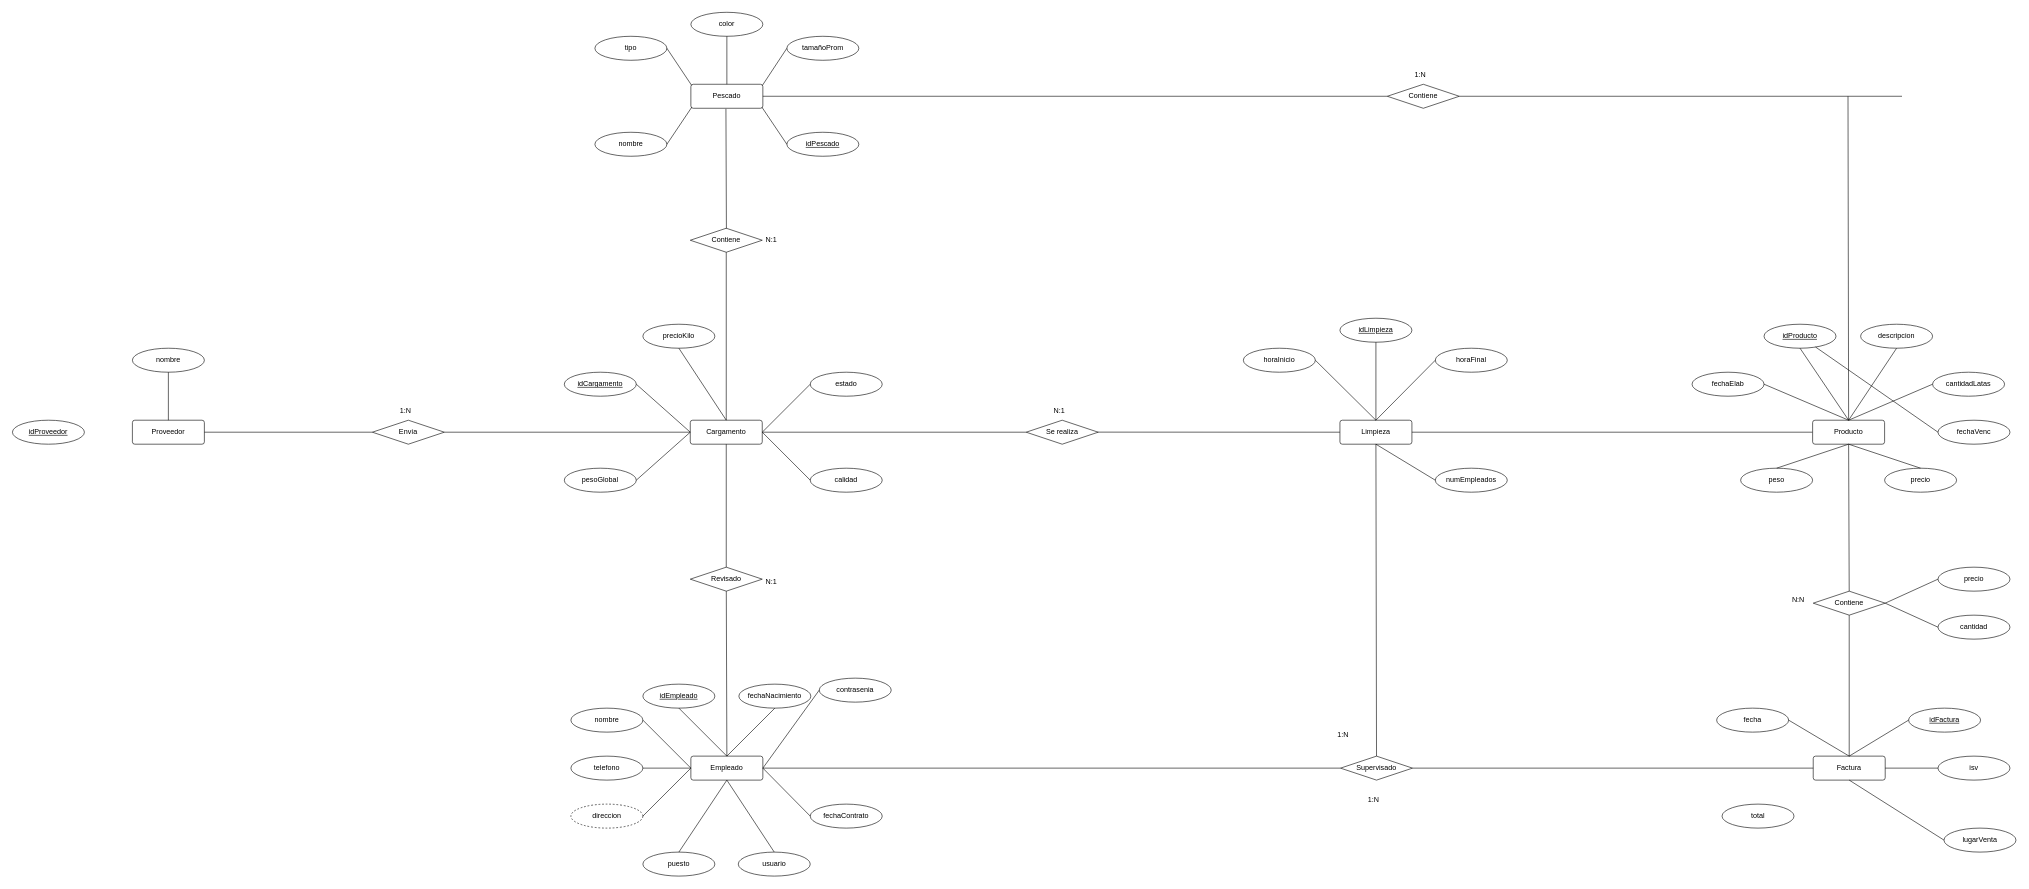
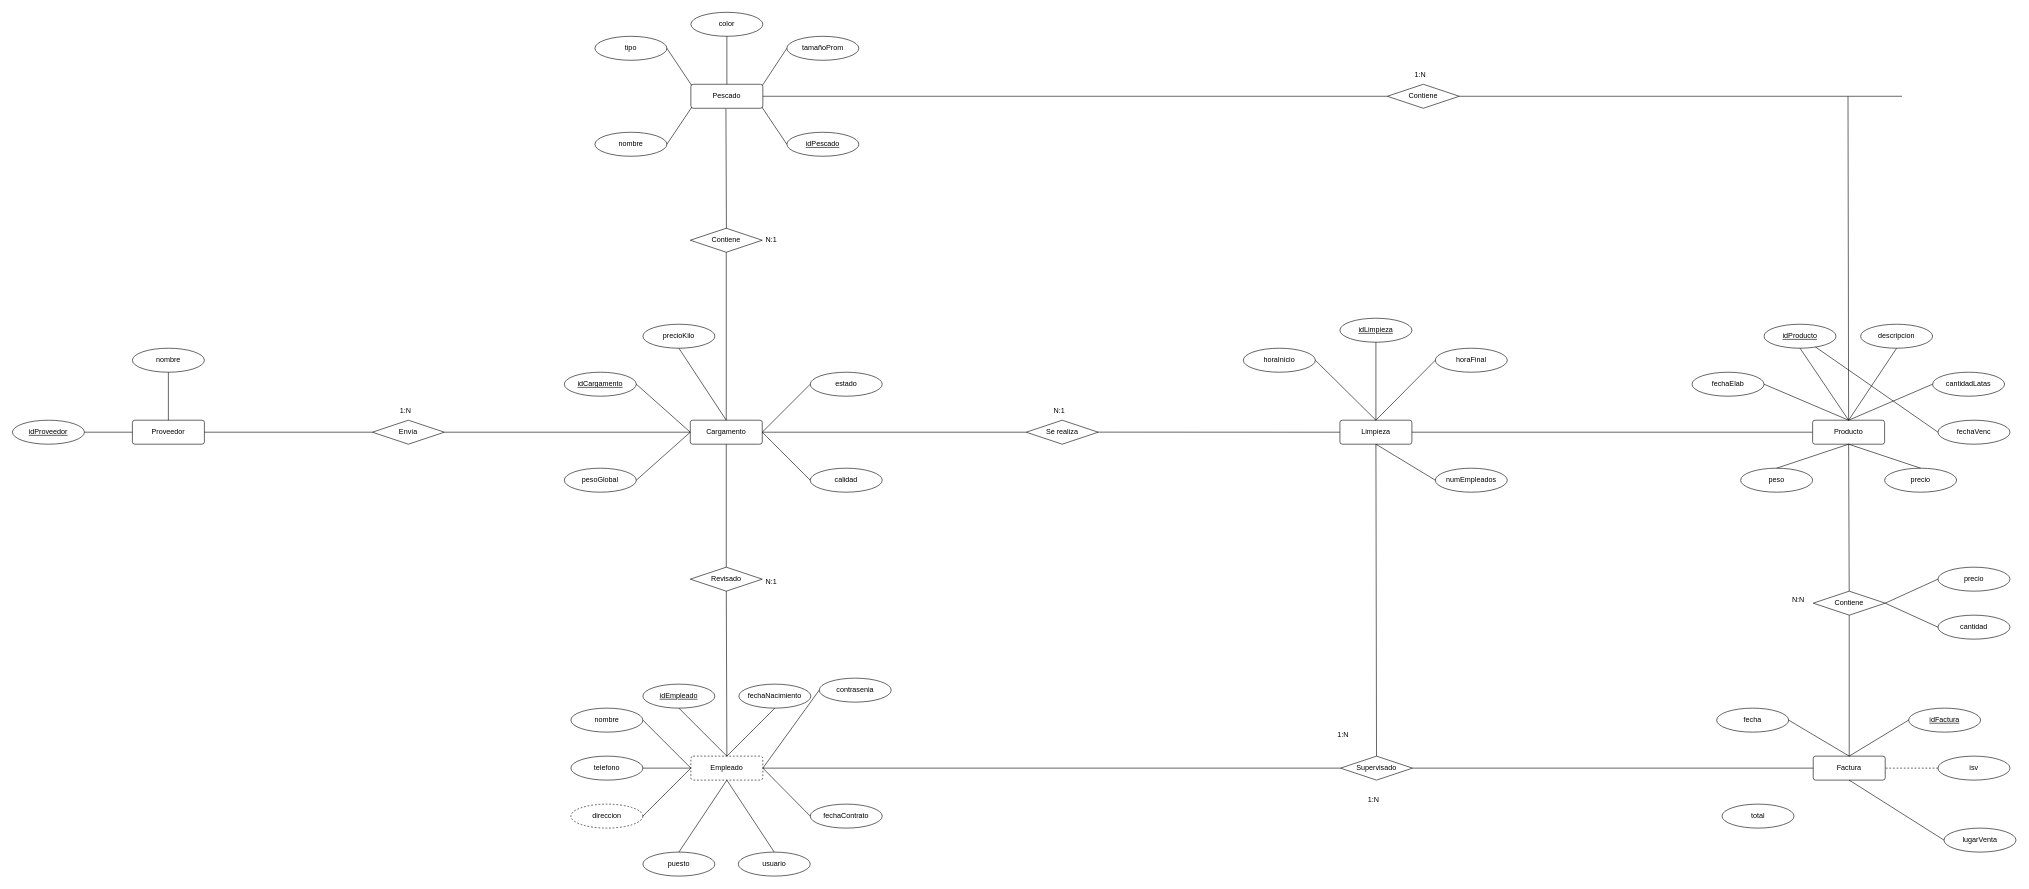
+ <mxCell id="5" value="" style="endArrow=none;html=1;rounded=0;exitX=0;exitY=0.5;exitDx=0;exitDy=0;entryX=1;entryY=0.5;entryDx=0;entryDy=0;" parent="1" source="2" target="4" edge="1"><mxGeometry relative="1" as="geometry"><mxPoint x="190" y="660" as="sourcePoint" /><mxPoint x="190" y="740" as="targetPoint" /></mxGeometry></mxCell>
- <mxCell id="36" value="Empleado" style="rounded=1;arcSize=10;whiteSpace=wrap;html=1;align=center;" parent="1" vertex="1"><mxGeometry x="1151" y="1260" width="120" height="40" as="geometry" /></mxCell>
+ <mxCell id="36" value="Empleado" style="rounded=1;arcSize=10;whiteSpace=wrap;html=1;align=center;dashed=1;" parent="1" vertex="1"><mxGeometry x="1151" y="1260" width="120" height="40" as="geometry" /></mxCell>
- <mxCell id="115" value="" style="endArrow=none;html=1;rounded=0;entryX=1;entryY=0.5;entryDx=0;entryDy=0;exitX=0;exitY=0.5;exitDx=0;exitDy=0;" edge="1" parent="1" source="114" target="67"><mxGeometry relative="1" as="geometry"><mxPoint x="3211" y="790" as="sourcePoint" /><mxPoint x="3091" y="750" as="targetPoint" /></mxGeometry></mxCell>
+ <mxCell id="115" value="" style="endArrow=none;html=1;rounded=0;entryX=1;entryY=0.5;entryDx=0;entryDy=0;exitX=0;exitY=0.5;exitDx=0;exitDy=0;dashed=1;" edge="1" parent="1" source="114" target="67"><mxGeometry relative="1" as="geometry"><mxPoint x="3211" y="790" as="sourcePoint" /><mxPoint x="3091" y="750" as="targetPoint" /></mxGeometry></mxCell>
